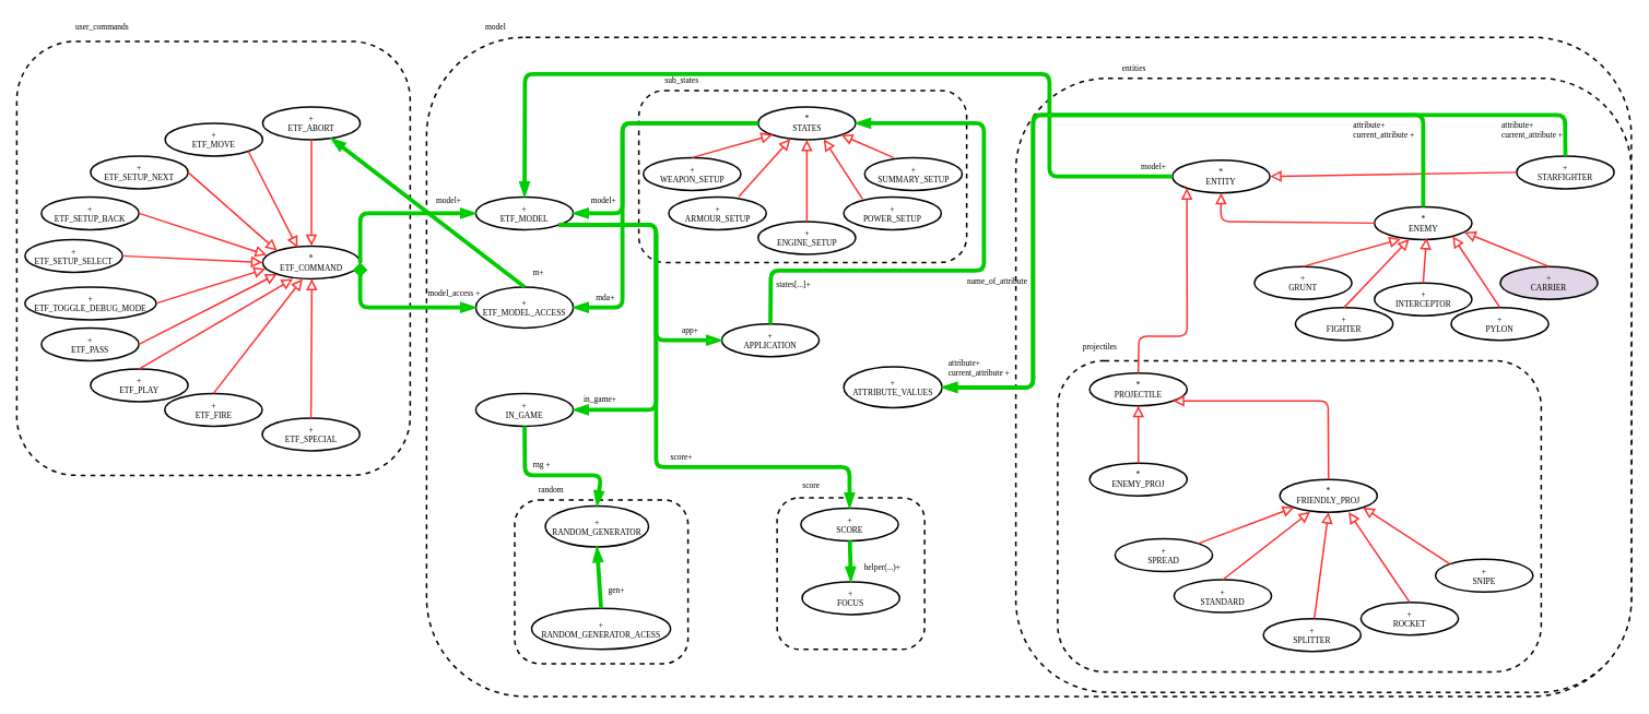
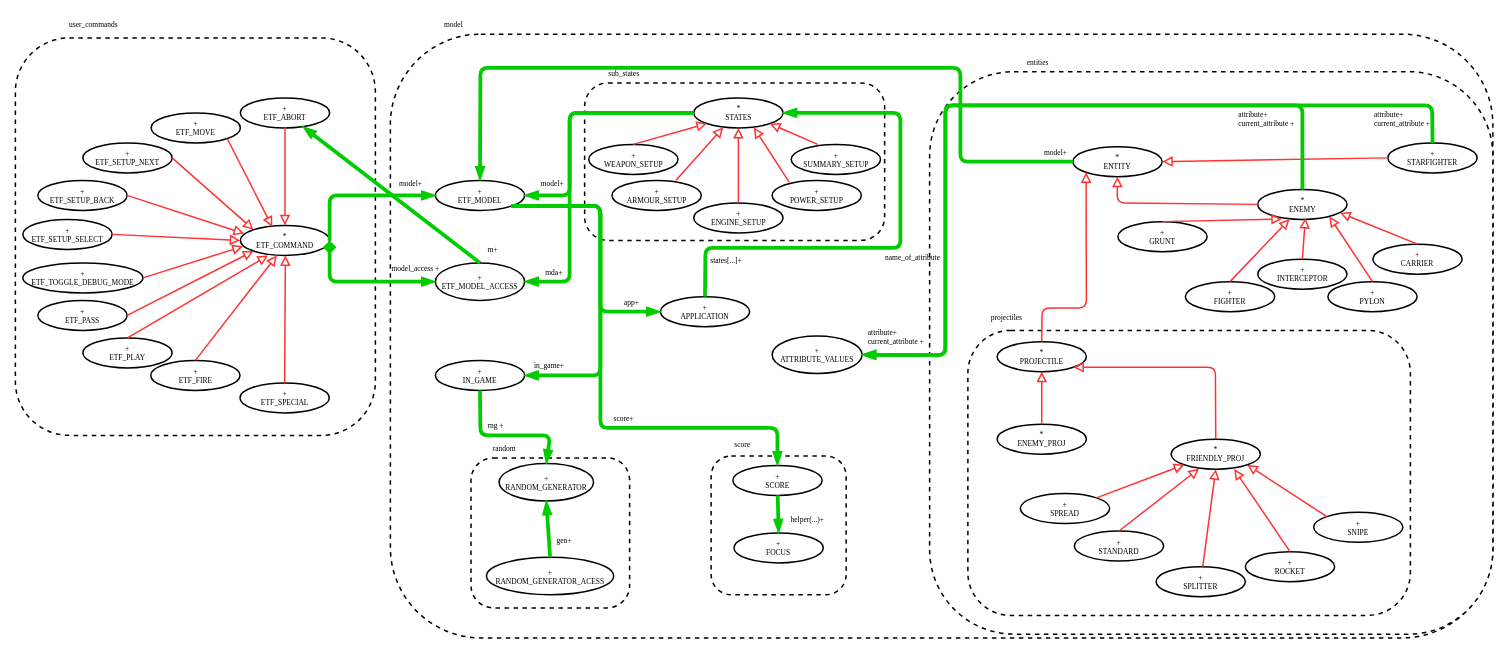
- <mxCell id="50" value="+&lt;br&gt;GRUNT" style="ellipse;whiteSpace=wrap;html=1;rounded=1;fontSize=10;fontFamily=Verdena;strokeWidth=2;" vertex="1" parent="1"><mxGeometry x="1530" y="325" width="119" height="40" as="geometry" /></mxCell>
+ <mxCell id="50" value="+&lt;br&gt;GRUNT" style="ellipse;whiteSpace=wrap;html=1;rounded=1;fontSize=10;fontFamily=Verdena;strokeWidth=2;" vertex="1" parent="1"><mxGeometry x="1490" y="295" width="119" height="40" as="geometry" /></mxCell>
- <mxCell id="49" value="+&lt;br&gt;CARRIER" style="ellipse;whiteSpace=wrap;html=1;rounded=1;fontSize=10;fontFamily=Verdena;strokeWidth=2;fillColor=#e1d5e7;" vertex="1" parent="1"><mxGeometry x="1830" y="325" width="119" height="40" as="geometry" /></mxCell>
+ <mxCell id="49" value="+&lt;br&gt;CARRIER" style="ellipse;whiteSpace=wrap;html=1;rounded=1;fontSize=10;fontFamily=Verdena;strokeWidth=2;" vertex="1" parent="1"><mxGeometry x="1830" y="325" width="119" height="40" as="geometry" /></mxCell>
